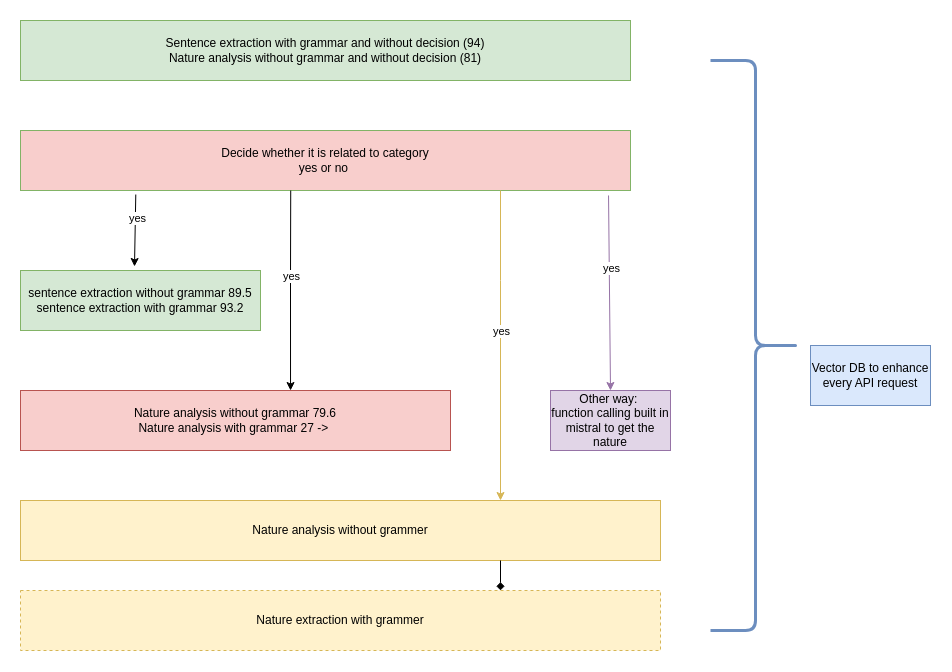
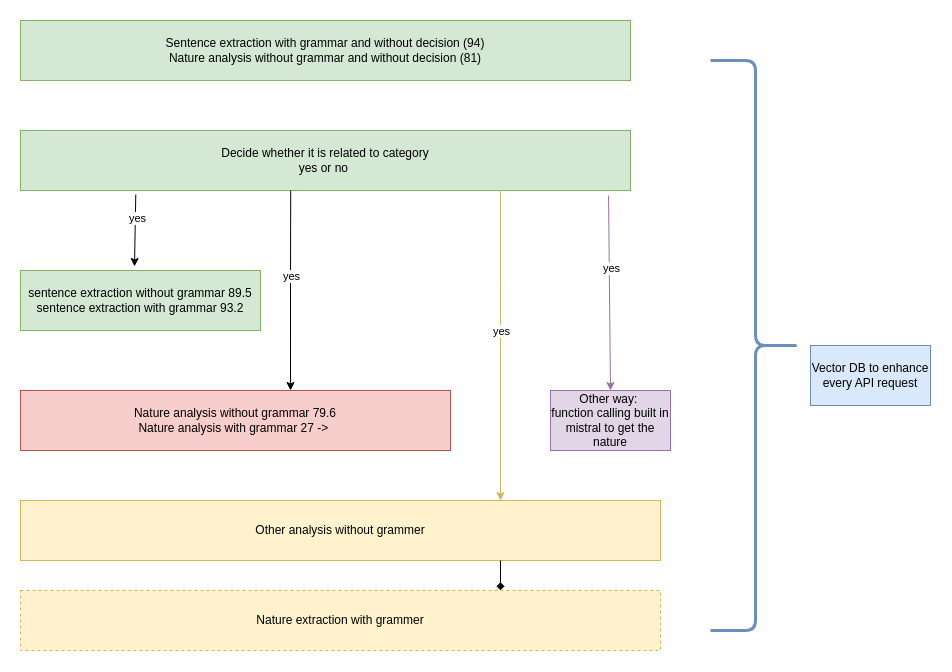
- <mxCell id="2" value="Decide whether it is related to category&lt;div&gt;yes or no&amp;nbsp;&lt;/div&gt;" style="rounded=0;whiteSpace=wrap;html=1;fillColor=#f8cecc;strokeColor=#82b366;" parent="1" vertex="1"><mxGeometry x="20" y="130" width="610" height="60" as="geometry" /></mxCell>
+ <mxCell id="2" value="Decide whether it is related to category&lt;div&gt;yes or no&amp;nbsp;&lt;/div&gt;" style="rounded=0;whiteSpace=wrap;html=1;fillColor=#d5e8d4;strokeColor=#82b366;" parent="1" vertex="1"><mxGeometry x="20" y="130" width="610" height="60" as="geometry" /></mxCell>
- <mxCell id="12" value="Nature analysis without grammer" style="rounded=0;whiteSpace=wrap;html=1;fillColor=#fff2cc;strokeColor=#d6b656;" parent="1" vertex="1"><mxGeometry x="20" y="500" width="640" height="60" as="geometry" /></mxCell>
+ <mxCell id="12" value="Other analysis without grammer" style="rounded=0;whiteSpace=wrap;html=1;fillColor=#fff2cc;strokeColor=#d6b656;" parent="1" vertex="1"><mxGeometry x="20" y="500" width="640" height="60" as="geometry" /></mxCell>
